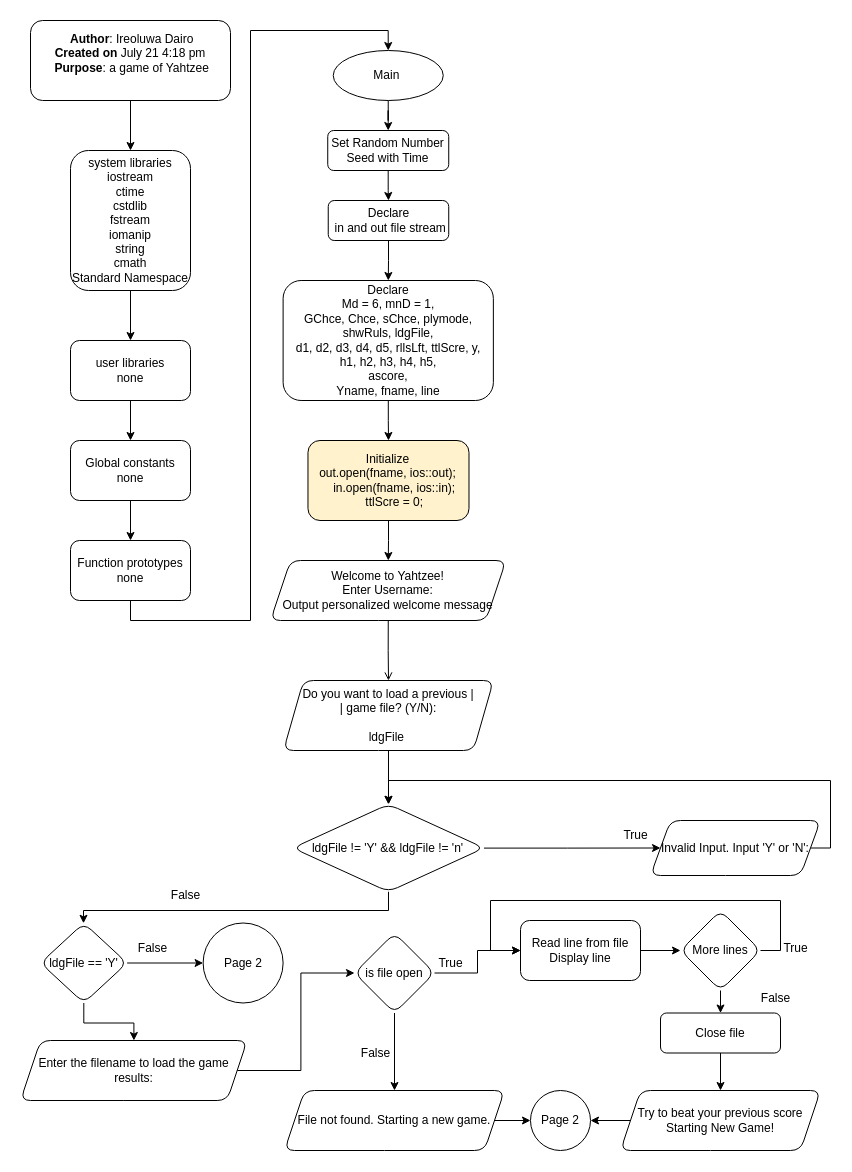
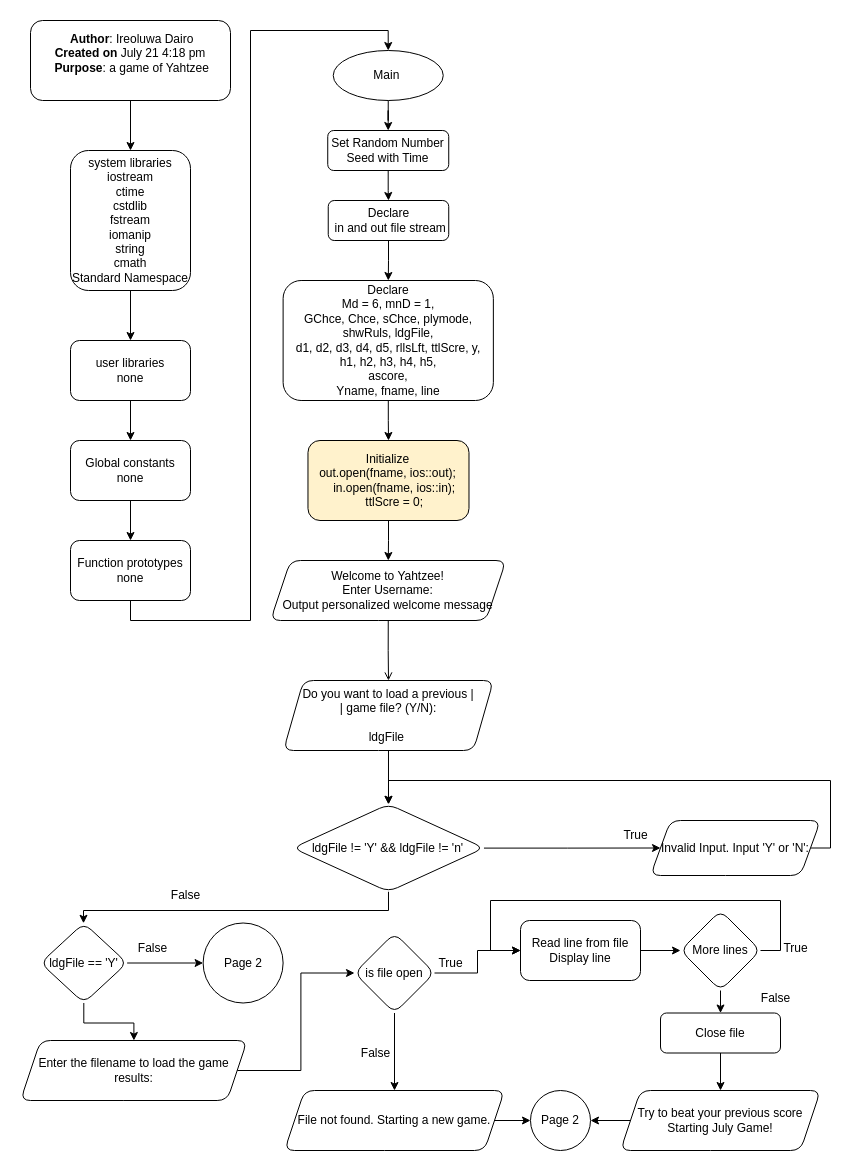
- <mxCell id="54" value="Try to beat your previous score&lt;div&gt;Starting New Game!&lt;br&gt;&lt;/div&gt;" style="shape=parallelogram;perimeter=parallelogramPerimeter;whiteSpace=wrap;html=1;fixedSize=1;rounded=1;" vertex="1" parent="1"><mxGeometry x="620" y="1090" width="200" height="60" as="geometry" /></mxCell>
+ <mxCell id="54" value="Try to beat your previous score&lt;div&gt;Starting July Game!&lt;br&gt;&lt;/div&gt;" style="shape=parallelogram;perimeter=parallelogramPerimeter;whiteSpace=wrap;html=1;fixedSize=1;rounded=1;" vertex="1" parent="1"><mxGeometry x="620" y="1090" width="200" height="60" as="geometry" /></mxCell>
